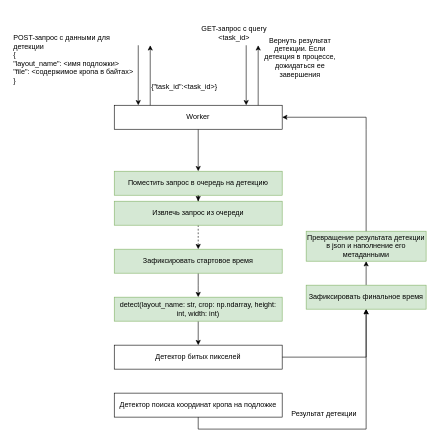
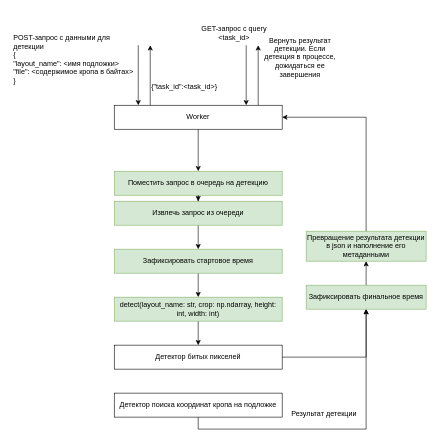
- <mxCell id="10" value="" style="endArrow=classic;html=1;rounded=0;entryX=0.5;entryY=0;entryDx=0;entryDy=0;exitX=0.5;exitY=1;exitDx=0;exitDy=0;dashed=1;" parent="1" source="28" target="12" edge="1"><mxGeometry width="50" height="50" relative="1" as="geometry"><mxPoint x="350" y="395" as="sourcePoint" /><mxPoint x="330" y="415" as="targetPoint" /><Array as="points"><mxPoint x="330" y="395" /></Array></mxGeometry></mxCell>
+ <mxCell id="10" value="" style="endArrow=classic;html=1;rounded=0;entryX=0.5;entryY=0;entryDx=0;entryDy=0;exitX=0.5;exitY=1;exitDx=0;exitDy=0;" parent="1" source="28" target="12" edge="1"><mxGeometry width="50" height="50" relative="1" as="geometry"><mxPoint x="350" y="395" as="sourcePoint" /><mxPoint x="330" y="415" as="targetPoint" /><Array as="points"><mxPoint x="330" y="395" /></Array></mxGeometry></mxCell>
